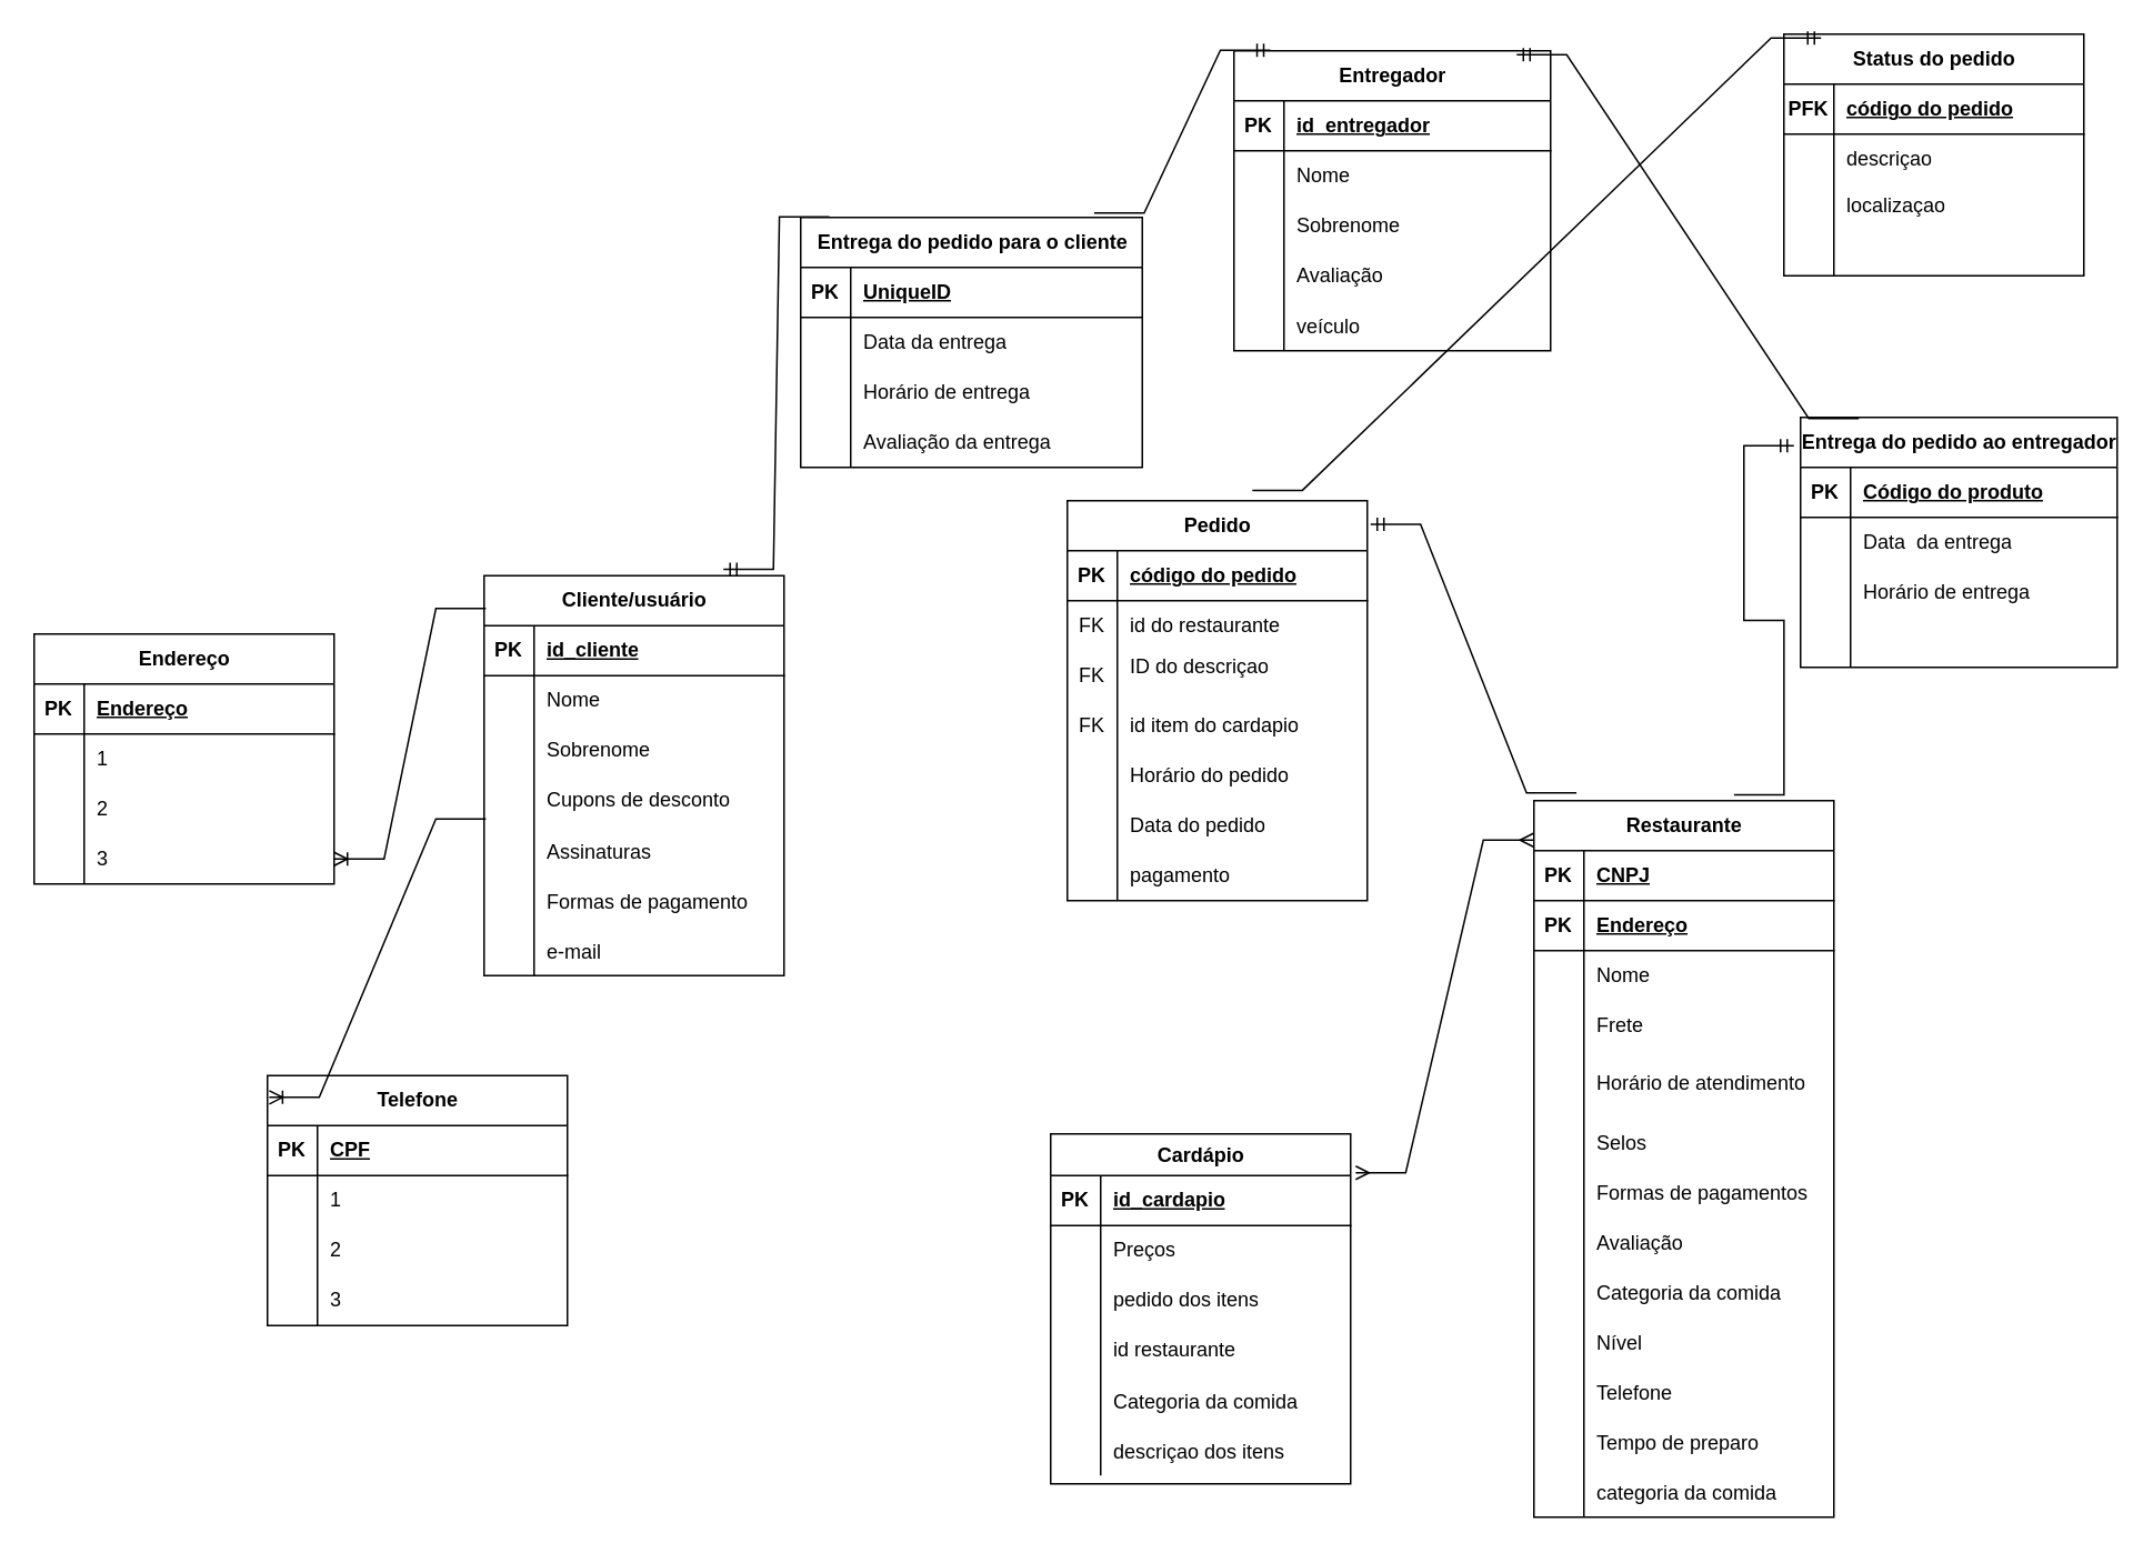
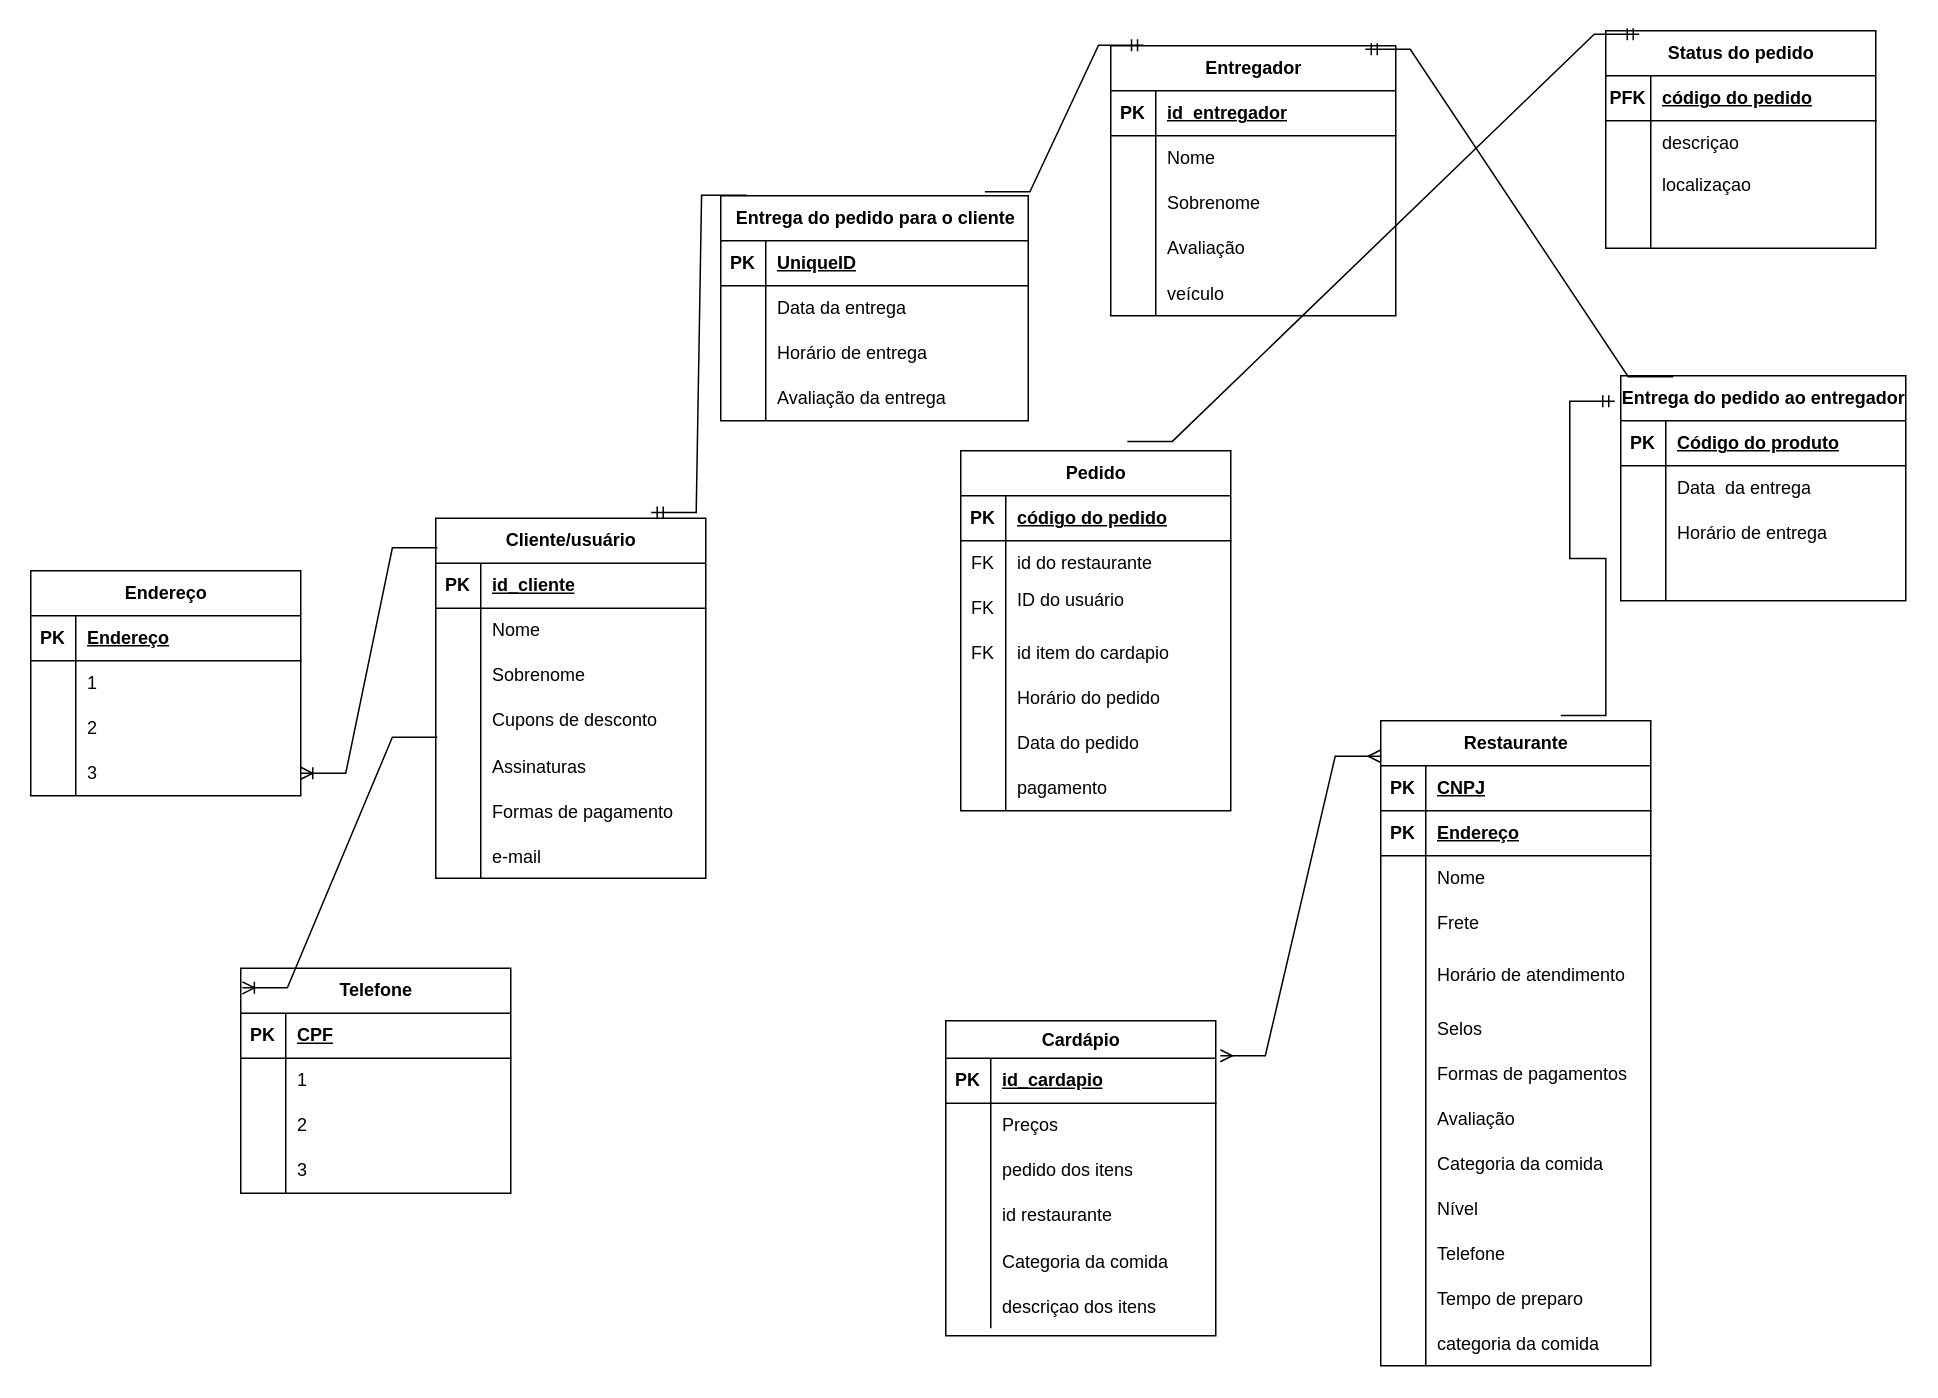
- <mxCell id="179" value="" style="edgeStyle=entityRelationEdgeStyle;fontSize=12;html=1;endArrow=ERmandOne;rounded=0;exitX=0.142;exitY=-0.011;exitDx=0;exitDy=0;exitPerimeter=0;entryX=1.011;entryY=0.059;entryDx=0;entryDy=0;entryPerimeter=0;" parent="1" source="2" target="125" edge="1"><mxGeometry width="100" height="100" relative="1" as="geometry"><mxPoint x="610" y="520" as="sourcePoint" /><mxPoint x="710" y="420" as="targetPoint" /></mxGeometry></mxCell>
- <mxCell id="134" value="&lt;font style=&quot;vertical-align: inherit;&quot;&gt;&lt;font style=&quot;vertical-align: inherit;&quot;&gt;&lt;font style=&quot;vertical-align: inherit;&quot;&gt;&lt;font style=&quot;vertical-align: inherit;&quot;&gt;&lt;font style=&quot;vertical-align: inherit;&quot;&gt;&lt;font style=&quot;vertical-align: inherit;&quot;&gt;ID do descriçao&lt;/font&gt;&lt;/font&gt;&lt;/font&gt;&lt;/font&gt;&lt;br&gt;&lt;br&gt;&lt;/font&gt;&lt;/font&gt;" style="shape=partialRectangle;connectable=0;fillColor=none;top=0;left=0;bottom=0;right=0;align=left;spacingLeft=6;fontStyle=0;overflow=hidden;whiteSpace=wrap;html=1;" parent="132" vertex="1"><mxGeometry x="30" width="150" height="30" as="geometry"><mxRectangle width="150" height="30" as="alternateBounds" /></mxGeometry></mxCell>
+ <mxCell id="134" value="&lt;font style=&quot;vertical-align: inherit;&quot;&gt;&lt;font style=&quot;vertical-align: inherit;&quot;&gt;&lt;font style=&quot;vertical-align: inherit;&quot;&gt;&lt;font style=&quot;vertical-align: inherit;&quot;&gt;&lt;font style=&quot;vertical-align: inherit;&quot;&gt;&lt;font style=&quot;vertical-align: inherit;&quot;&gt;ID do usuário&lt;/font&gt;&lt;/font&gt;&lt;/font&gt;&lt;/font&gt;&lt;br&gt;&lt;br&gt;&lt;/font&gt;&lt;/font&gt;" style="shape=partialRectangle;connectable=0;fillColor=none;top=0;left=0;bottom=0;right=0;align=left;spacingLeft=6;fontStyle=0;overflow=hidden;whiteSpace=wrap;html=1;" parent="132" vertex="1"><mxGeometry x="30" width="150" height="30" as="geometry"><mxRectangle width="150" height="30" as="alternateBounds" /></mxGeometry></mxCell>
